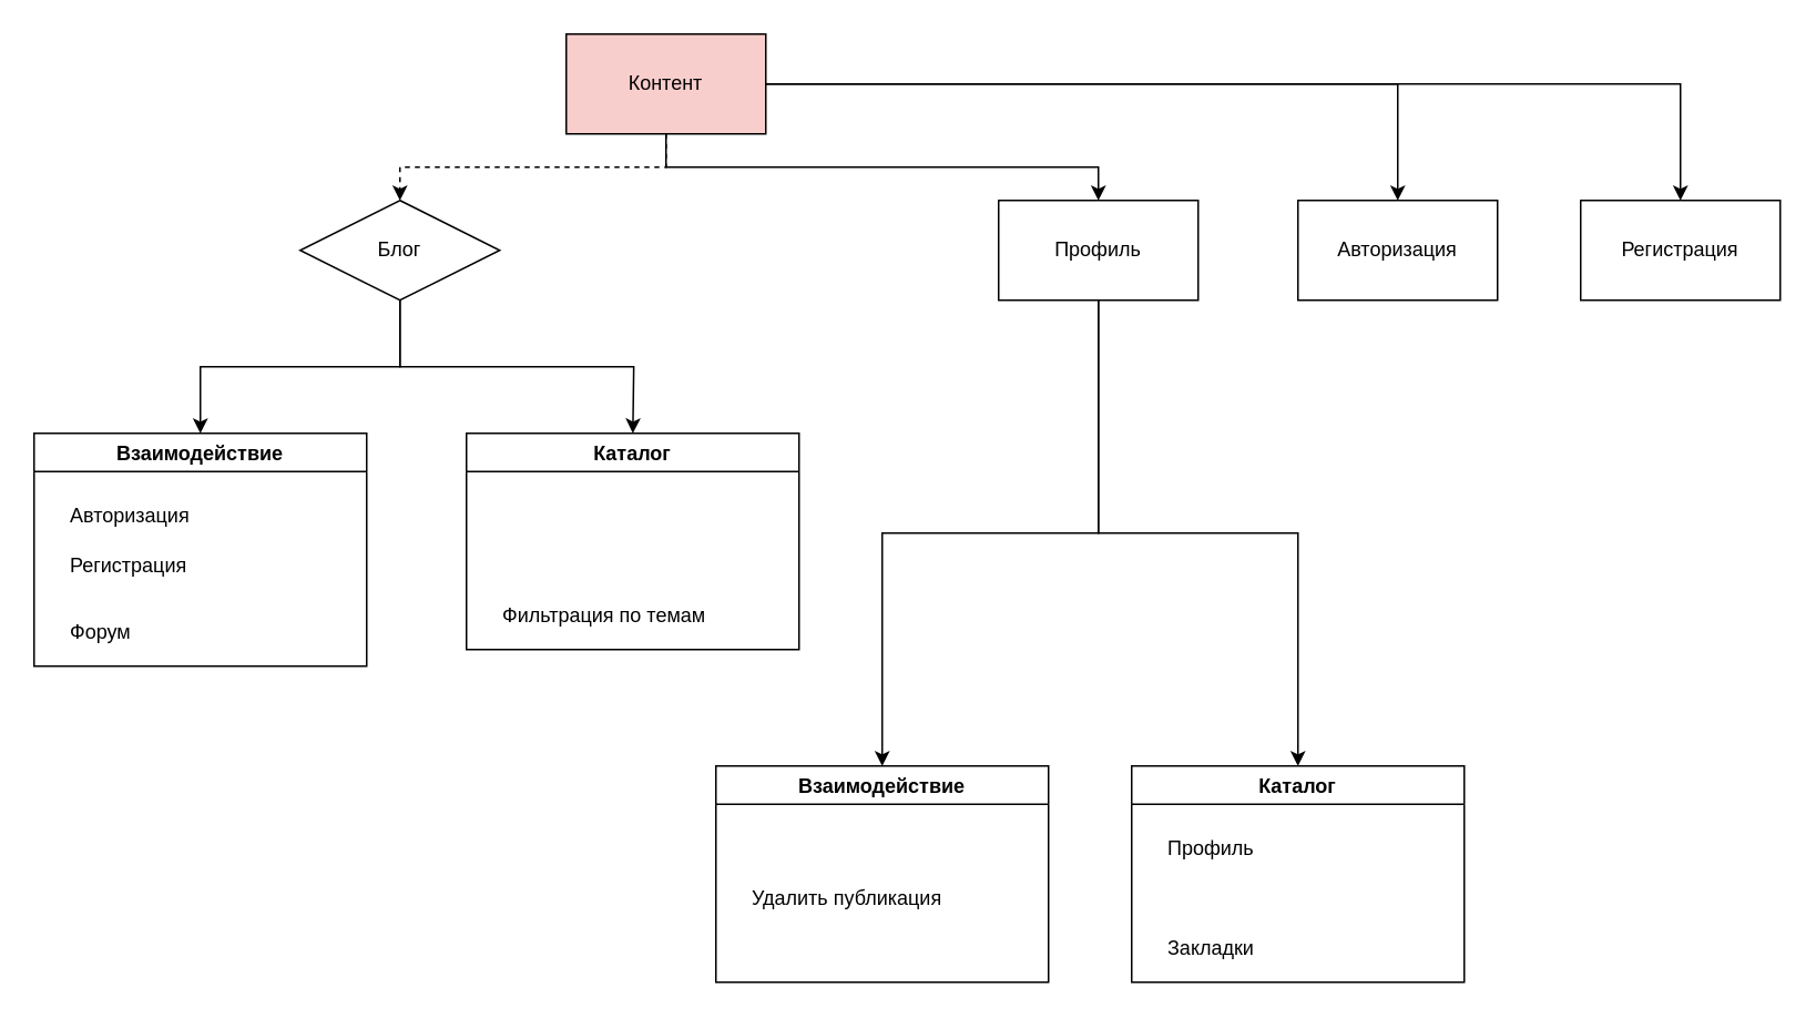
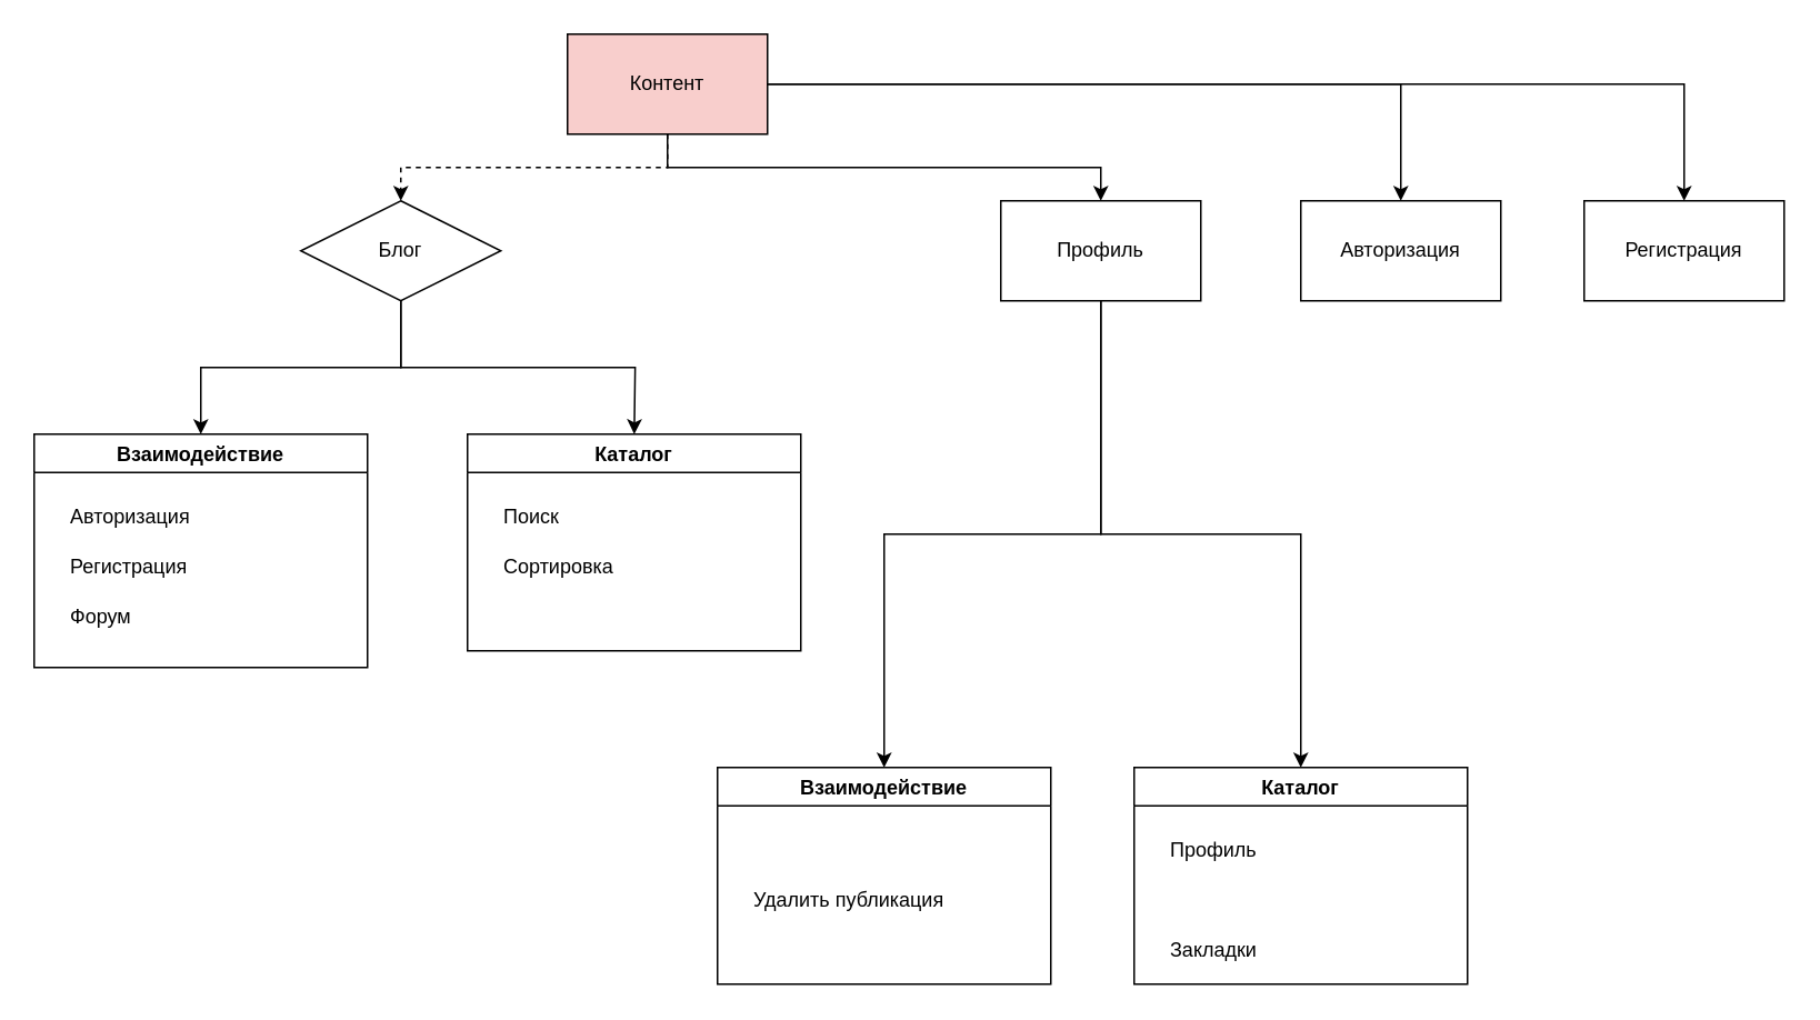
+ <mxCell id="17" value="Поиск" style="text;html=1;align=left;verticalAlign=middle;resizable=0;points=[];autosize=1;strokeColor=none;fillColor=none;" vertex="1" parent="15"><mxGeometry x="20" y="35" width="60" height="30" as="geometry" /></mxCell>
+ <mxCell id="16" value="Сортировка" style="text;html=1;align=left;verticalAlign=middle;resizable=0;points=[];autosize=1;strokeColor=none;fillColor=none;" vertex="1" parent="15"><mxGeometry x="20" y="65" width="90" height="30" as="geometry" /></mxCell>
- <mxCell id="18" value="Фильтрация по темам" style="text;html=1;align=left;verticalAlign=middle;resizable=0;points=[];autosize=1;strokeColor=none;fillColor=none;" vertex="1" parent="15"><mxGeometry x="20" y="95" width="150" height="30" as="geometry" /></mxCell>
- <mxCell id="22" value="Форум" style="text;html=1;align=left;verticalAlign=middle;resizable=0;points=[];autosize=1;strokeColor=none;fillColor=none;" vertex="1" parent="19"><mxGeometry x="20" y="105" width="60" height="30" as="geometry" /></mxCell>
+ <mxCell id="22" value="Форум" style="text;html=1;align=left;verticalAlign=middle;resizable=0;points=[];autosize=1;strokeColor=none;fillColor=none;" vertex="1" parent="19"><mxGeometry x="20" y="95" width="60" height="30" as="geometry" /></mxCell>
